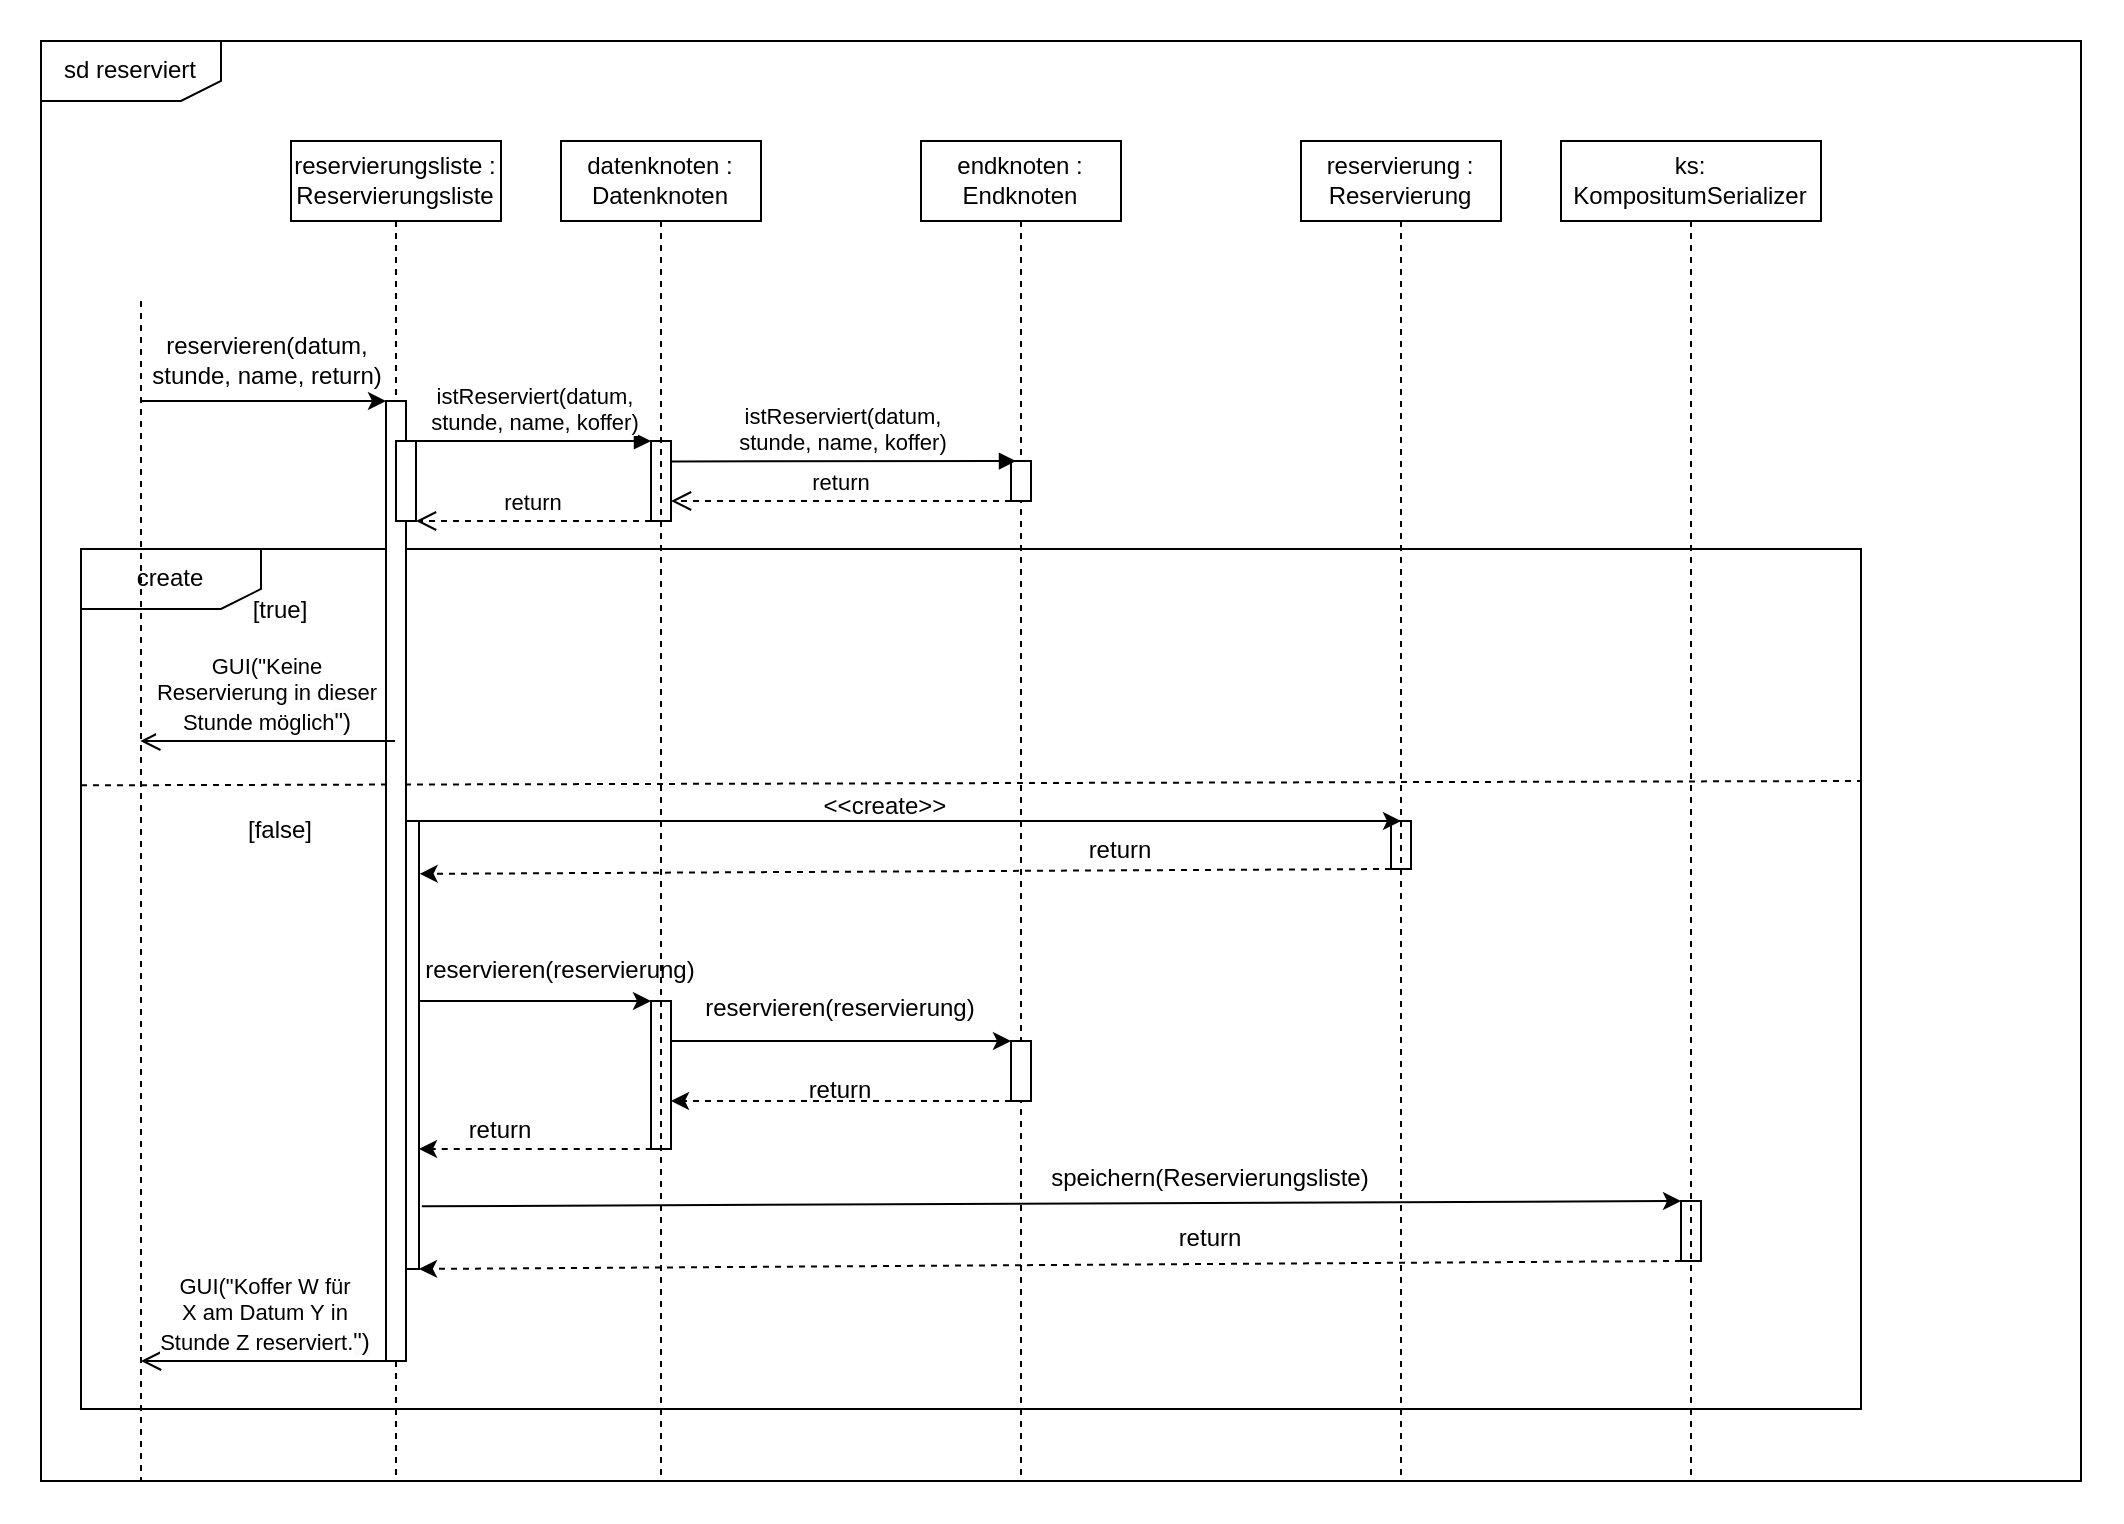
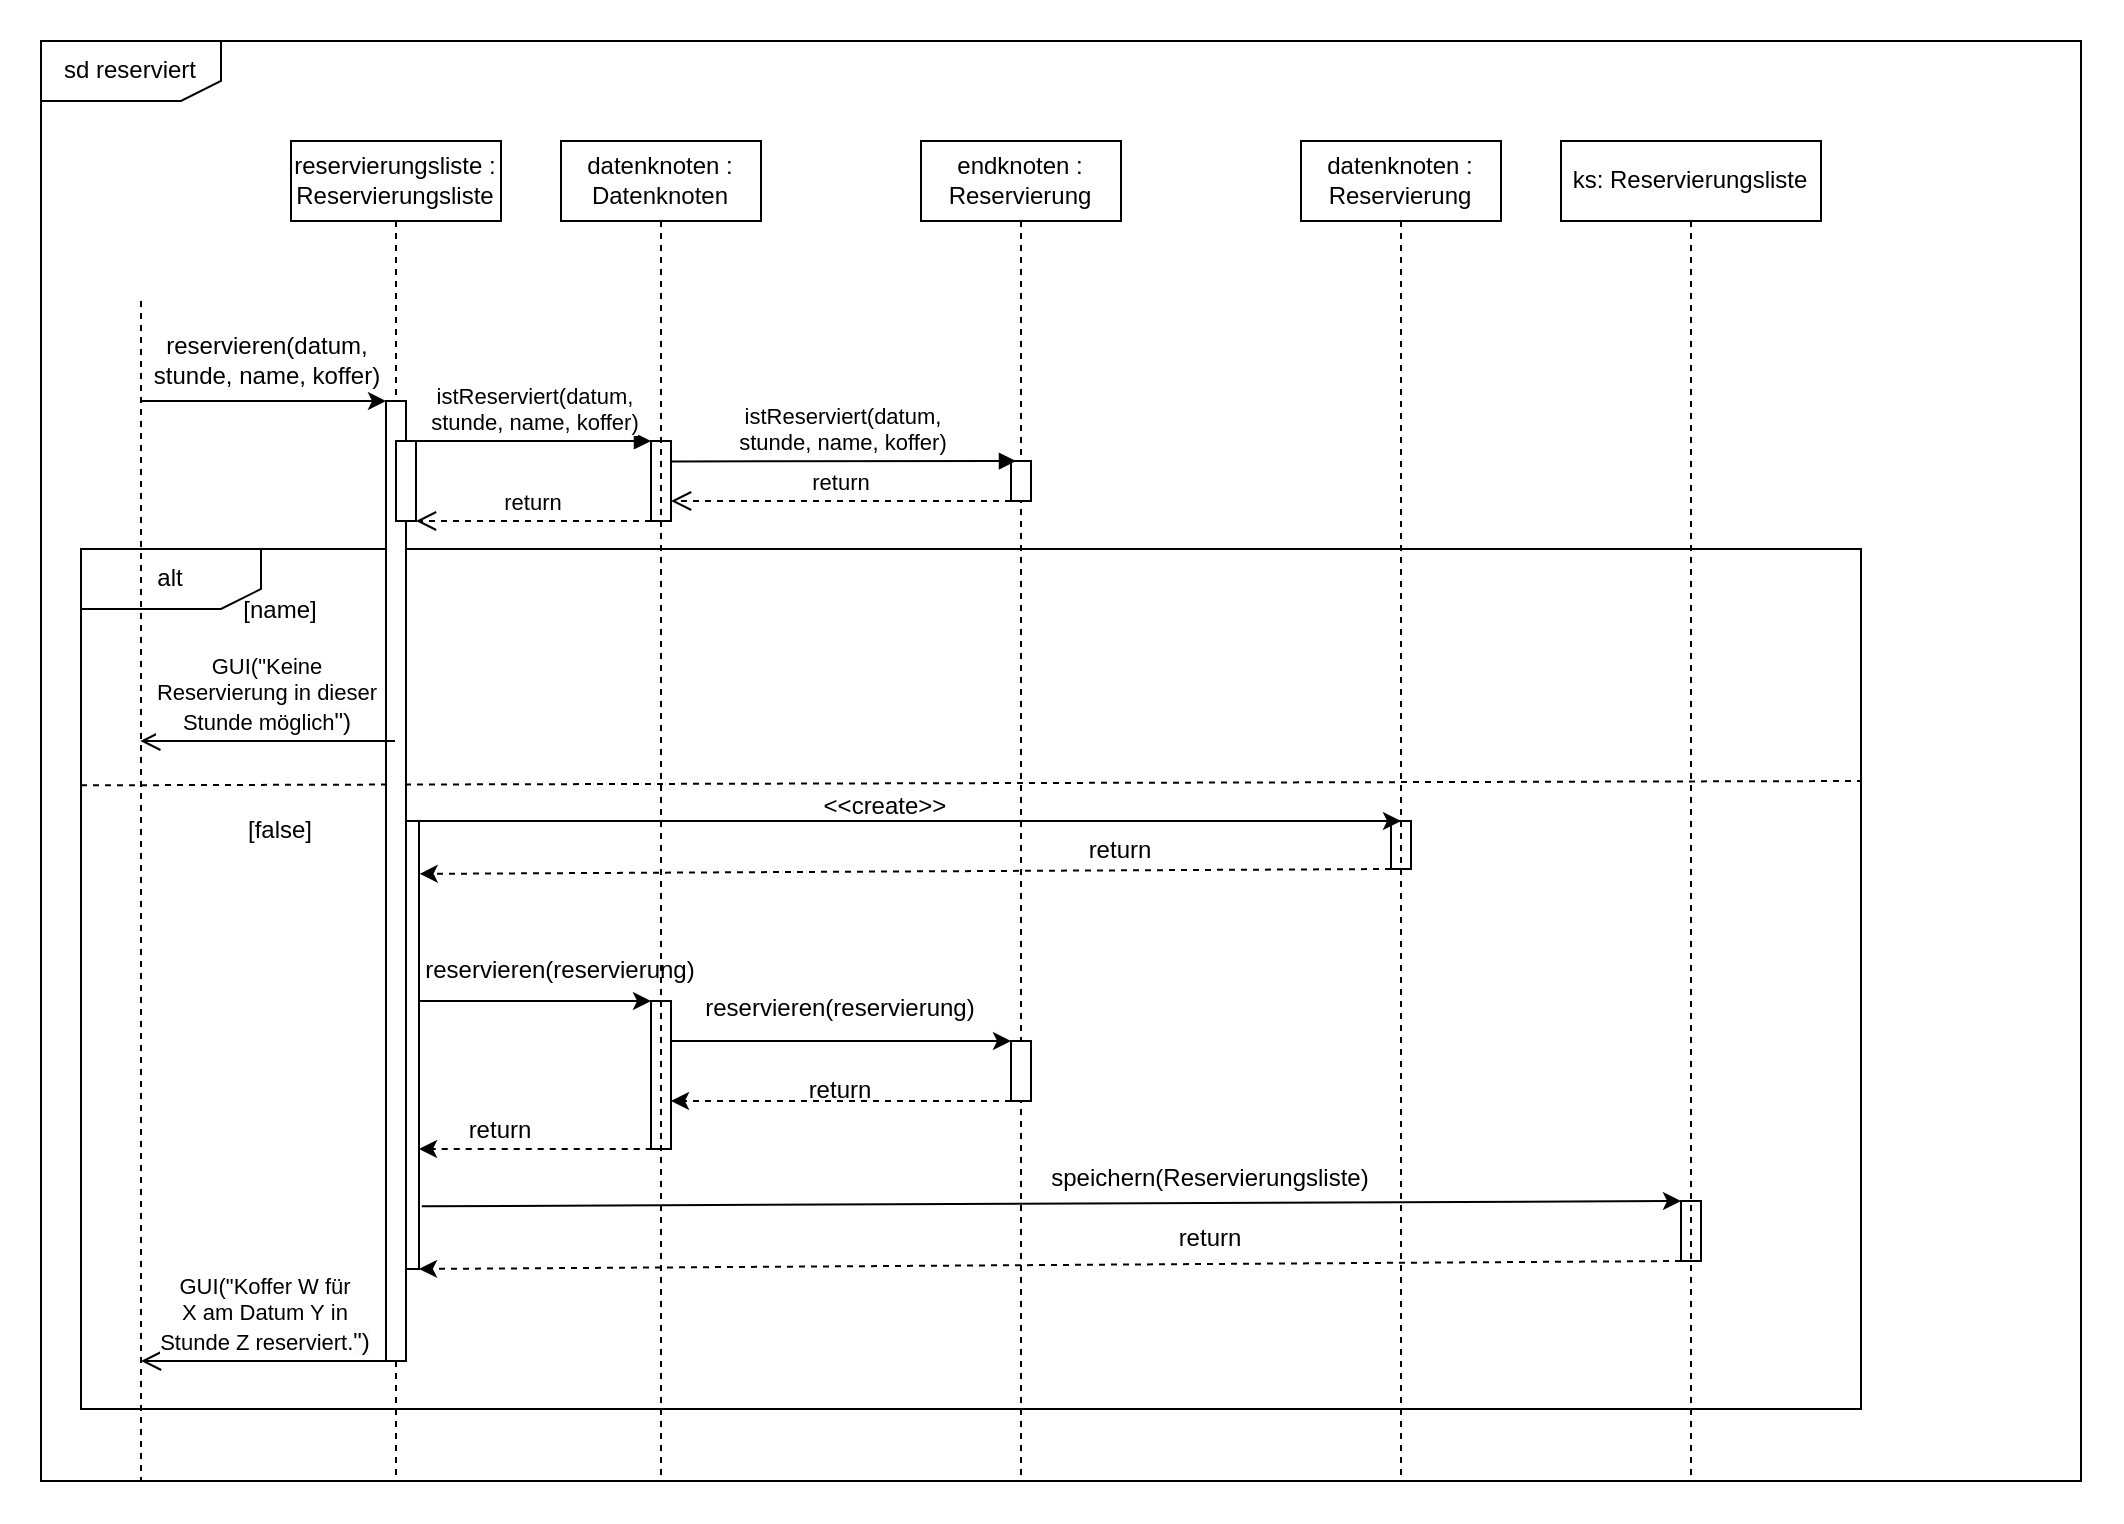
- <mxCell id="36" value="&lt;div&gt;endknoten : Endknoten &lt;/div&gt;" style="shape=umlLifeline;perimeter=lifelinePerimeter;whiteSpace=wrap;html=1;container=0;dropTarget=0;collapsible=0;recursiveResize=0;outlineConnect=0;portConstraint=eastwest;newEdgeStyle={&quot;edgeStyle&quot;:&quot;elbowEdgeStyle&quot;,&quot;elbow&quot;:&quot;vertical&quot;,&quot;curved&quot;:0,&quot;rounded&quot;:0};" parent="1" vertex="1"><mxGeometry x="460" y="70" width="100" height="670" as="geometry" /></mxCell>
+ <mxCell id="36" value="&lt;div&gt;endknoten : Reservierung &lt;/div&gt;" style="shape=umlLifeline;perimeter=lifelinePerimeter;whiteSpace=wrap;html=1;container=0;dropTarget=0;collapsible=0;recursiveResize=0;outlineConnect=0;portConstraint=eastwest;newEdgeStyle={&quot;edgeStyle&quot;:&quot;elbowEdgeStyle&quot;,&quot;elbow&quot;:&quot;vertical&quot;,&quot;curved&quot;:0,&quot;rounded&quot;:0};" parent="1" vertex="1"><mxGeometry x="460" y="70" width="100" height="670" as="geometry" /></mxCell>
- <mxCell id="38" value="reservierung : Reservierung" style="shape=umlLifeline;perimeter=lifelinePerimeter;whiteSpace=wrap;html=1;container=0;dropTarget=0;collapsible=0;recursiveResize=0;outlineConnect=0;portConstraint=eastwest;newEdgeStyle={&quot;edgeStyle&quot;:&quot;elbowEdgeStyle&quot;,&quot;elbow&quot;:&quot;vertical&quot;,&quot;curved&quot;:0,&quot;rounded&quot;:0};" parent="1" vertex="1"><mxGeometry x="650" y="70" width="100" height="670" as="geometry" /></mxCell>
+ <mxCell id="38" value="datenknoten : Reservierung" style="shape=umlLifeline;perimeter=lifelinePerimeter;whiteSpace=wrap;html=1;container=0;dropTarget=0;collapsible=0;recursiveResize=0;outlineConnect=0;portConstraint=eastwest;newEdgeStyle={&quot;edgeStyle&quot;:&quot;elbowEdgeStyle&quot;,&quot;elbow&quot;:&quot;vertical&quot;,&quot;curved&quot;:0,&quot;rounded&quot;:0};" parent="1" vertex="1"><mxGeometry x="650" y="70" width="100" height="670" as="geometry" /></mxCell>
- <mxCell id="39" value="ks: KompositumSerializer" style="shape=umlLifeline;perimeter=lifelinePerimeter;whiteSpace=wrap;html=1;container=0;dropTarget=0;collapsible=0;recursiveResize=0;outlineConnect=0;portConstraint=eastwest;newEdgeStyle={&quot;edgeStyle&quot;:&quot;elbowEdgeStyle&quot;,&quot;elbow&quot;:&quot;vertical&quot;,&quot;curved&quot;:0,&quot;rounded&quot;:0};" parent="1" vertex="1"><mxGeometry x="780" y="70" width="130" height="670" as="geometry" /></mxCell>
+ <mxCell id="39" value="ks: Reservierungsliste" style="shape=umlLifeline;perimeter=lifelinePerimeter;whiteSpace=wrap;html=1;container=0;dropTarget=0;collapsible=0;recursiveResize=0;outlineConnect=0;portConstraint=eastwest;newEdgeStyle={&quot;edgeStyle&quot;:&quot;elbowEdgeStyle&quot;,&quot;elbow&quot;:&quot;vertical&quot;,&quot;curved&quot;:0,&quot;rounded&quot;:0};" parent="1" vertex="1"><mxGeometry x="780" y="70" width="130" height="670" as="geometry" /></mxCell>
- <mxCell id="42" value="reservieren(datum, &lt;br&gt;stunde, name, return)" style="text;html=1;align=center;verticalAlign=middle;resizable=0;points=[];autosize=1;strokeColor=none;fillColor=none;" parent="1" vertex="1"><mxGeometry x="62.5" y="160" width="140" height="40" as="geometry" /></mxCell>
+ <mxCell id="42" value="reservieren(datum, &lt;br&gt;stunde, name, koffer)" style="text;html=1;align=center;verticalAlign=middle;resizable=0;points=[];autosize=1;strokeColor=none;fillColor=none;" parent="1" vertex="1"><mxGeometry x="62.5" y="160" width="140" height="40" as="geometry" /></mxCell>
- <mxCell id="5" value="create" style="text;html=1;strokeColor=none;fillColor=none;align=center;verticalAlign=middle;whiteSpace=wrap;rounded=0;" parent="3" vertex="1"><mxGeometry width="90" height="30" as="geometry" /></mxCell>
+ <mxCell id="5" value="alt" style="text;html=1;strokeColor=none;fillColor=none;align=center;verticalAlign=middle;whiteSpace=wrap;rounded=0;" parent="3" vertex="1"><mxGeometry width="90" height="30" as="geometry" /></mxCell>
- <mxCell id="8" value="[true]" style="text;html=1;strokeColor=none;fillColor=none;align=center;verticalAlign=middle;whiteSpace=wrap;rounded=0;" parent="3" vertex="1"><mxGeometry x="70" y="16" width="60" height="30" as="geometry" /></mxCell>
+ <mxCell id="8" value="[name]" style="text;html=1;strokeColor=none;fillColor=none;align=center;verticalAlign=middle;whiteSpace=wrap;rounded=0;" parent="3" vertex="1"><mxGeometry x="70" y="16" width="60" height="30" as="geometry" /></mxCell>
